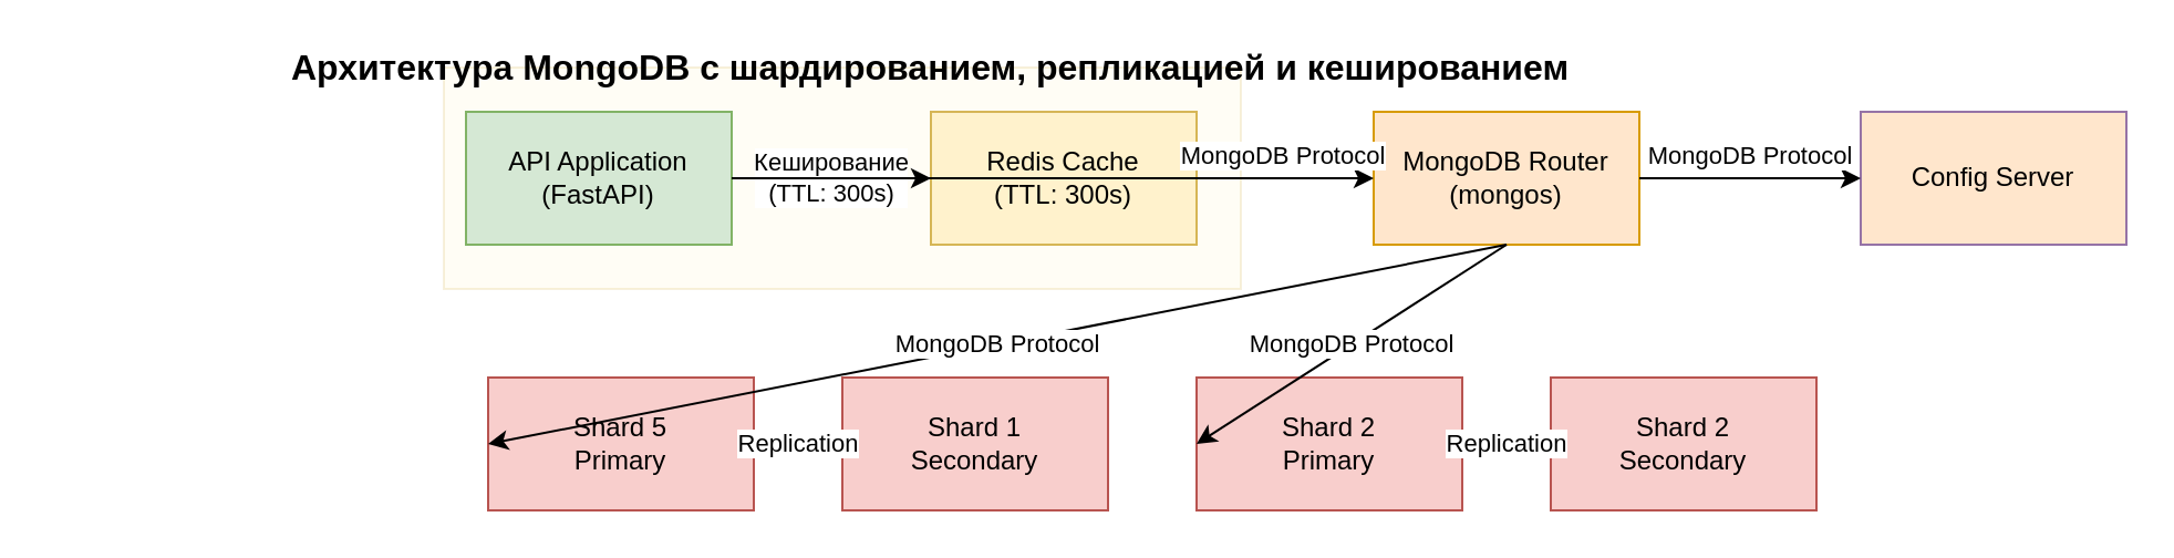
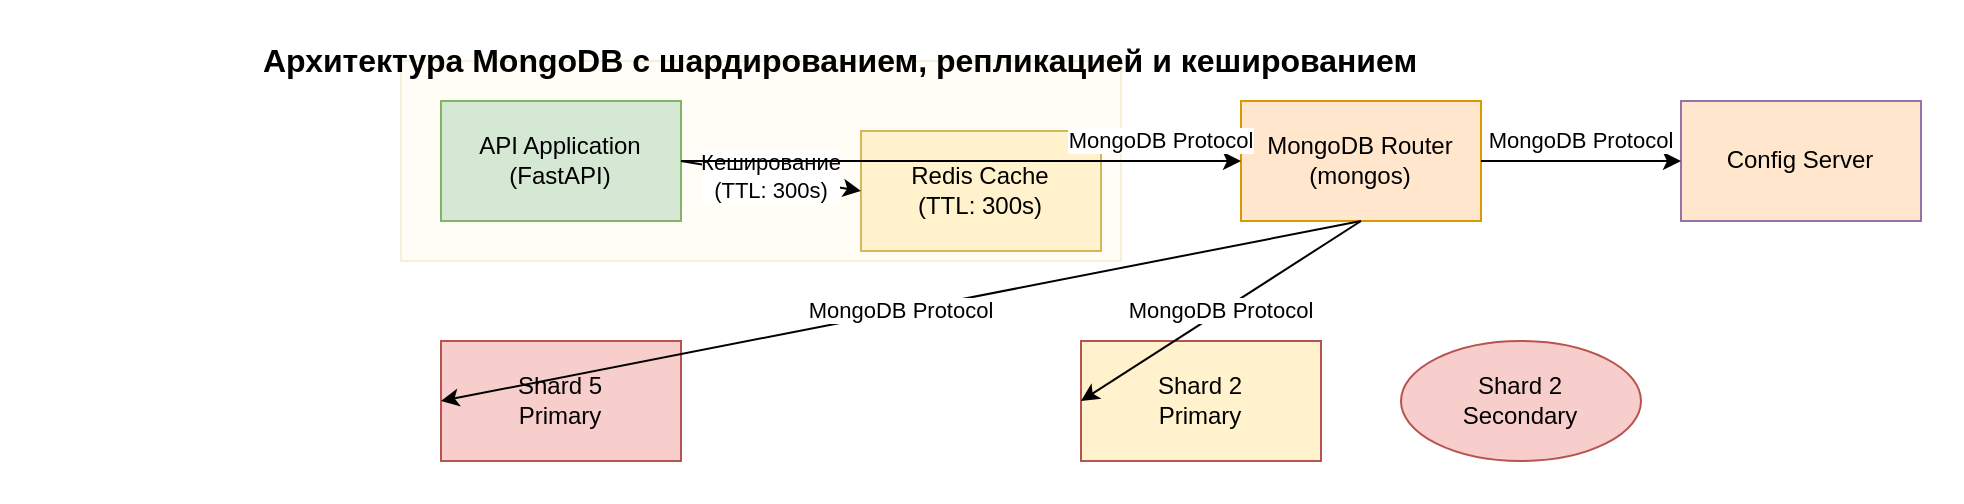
- <mxCell id="3" value="API Application&#10;(FastAPI)" style="rounded=0;whiteSpace=wrap;html=1;fillColor=#d5e8d4;strokeColor=#82b366;" parent="1" vertex="1"><mxGeometry x="210" y="50" width="120" height="60" as="geometry" /></mxCell>
+ <mxCell id="3" value="API Application&#10;(FastAPI)" style="rounded=0;whiteSpace=wrap;html=1;fillColor=#d5e8d4;strokeColor=#82b366;" parent="1" vertex="1"><mxGeometry x="220" y="50" width="120" height="60" as="geometry" /></mxCell>
- <mxCell id="4" value="Redis Cache&#10;(TTL: 300s)" style="rounded=0;whiteSpace=wrap;html=1;fillColor=#fff2cc;strokeColor=#d6b656;" parent="1" vertex="1"><mxGeometry x="420" y="50" width="120" height="60" as="geometry" /></mxCell>
+ <mxCell id="4" value="Redis Cache&#10;(TTL: 300s)" style="rounded=0;whiteSpace=wrap;html=1;fillColor=#fff2cc;strokeColor=#d6b656;" parent="1" vertex="1"><mxGeometry x="430" y="65" width="120" height="60" as="geometry" /></mxCell>
- <mxCell id="16" value="Replication" style="endArrow=classic;html=1;rounded=0;exitX=1;exitY=0.5;entryX=0;entryY=0.5;dashed=1;" parent="1" source="7" target="8" edge="1"><mxGeometry relative="1" as="geometry" /></mxCell>
- <mxCell id="8" value="Shard 1&#10;Secondary" style="rounded=0;whiteSpace=wrap;html=1;fillColor=#f8cecc;strokeColor=#b85450;" parent="1" vertex="1"><mxGeometry x="380" y="170" width="120" height="60" as="geometry" /></mxCell>
- <mxCell id="9" value="Shard 2&#10;Primary" style="rounded=0;whiteSpace=wrap;html=1;fillColor=#f8cecc;strokeColor=#b85450;" parent="1" vertex="1"><mxGeometry x="540" y="170" width="120" height="60" as="geometry" /></mxCell>
+ <mxCell id="9" value="Shard 2&#10;Primary" style="rounded=0;whiteSpace=wrap;html=1;fillColor=#fff2cc;strokeColor=#b85450;" parent="1" vertex="1"><mxGeometry x="540" y="170" width="120" height="60" as="geometry" /></mxCell>
- <mxCell id="17" value="Replication" style="endArrow=classic;html=1;rounded=0;exitX=1;exitY=0.5;entryX=0;entryY=0.5;dashed=1;" parent="1" source="9" target="10" edge="1"><mxGeometry relative="1" as="geometry" /></mxCell>
- <mxCell id="10" value="Shard 2&#10;Secondary" style="rounded=0;whiteSpace=wrap;html=1;fillColor=#f8cecc;strokeColor=#b85450;" parent="1" vertex="1"><mxGeometry x="700" y="170" width="120" height="60" as="geometry" /></mxCell>
+ <mxCell id="10" value="Shard 2&#10;Secondary" style="ellipse;whiteSpace=wrap;html=1;fillColor=#f8cecc;strokeColor=#b85450;" parent="1" vertex="1"><mxGeometry x="700" y="170" width="120" height="60" as="geometry" /></mxCell>
